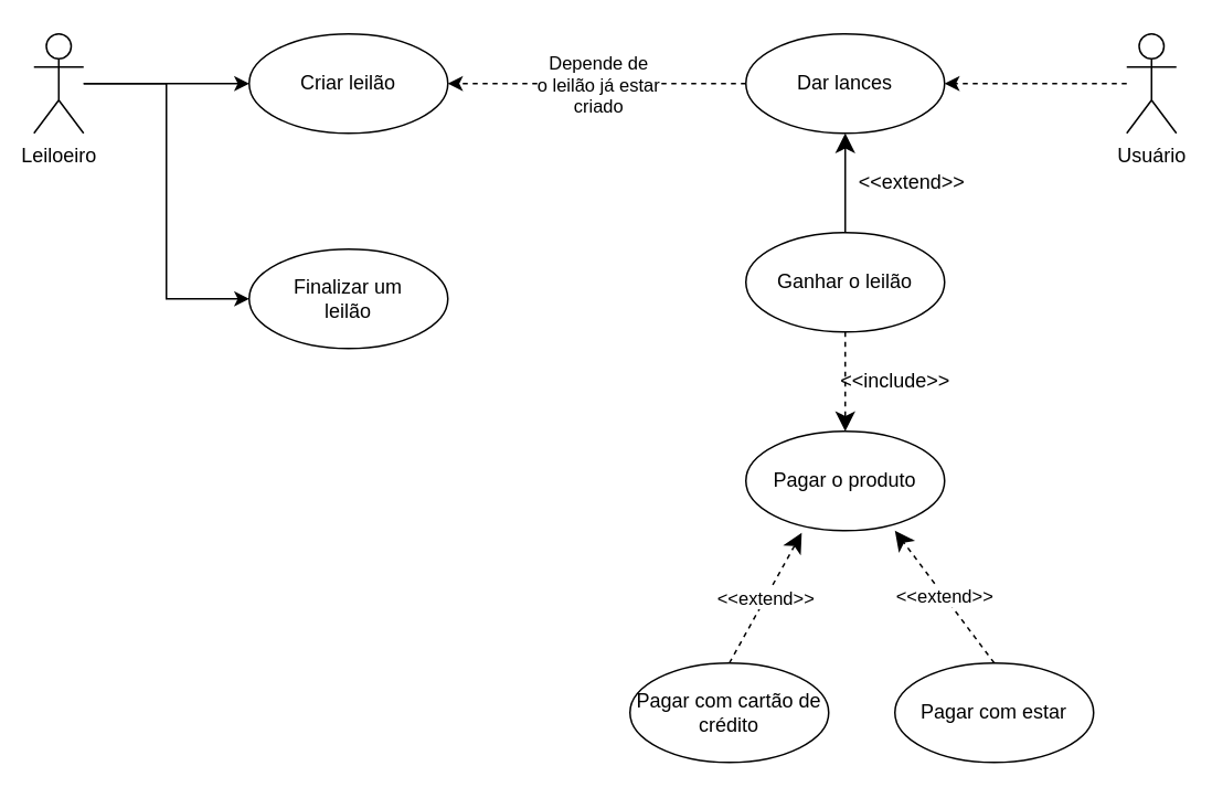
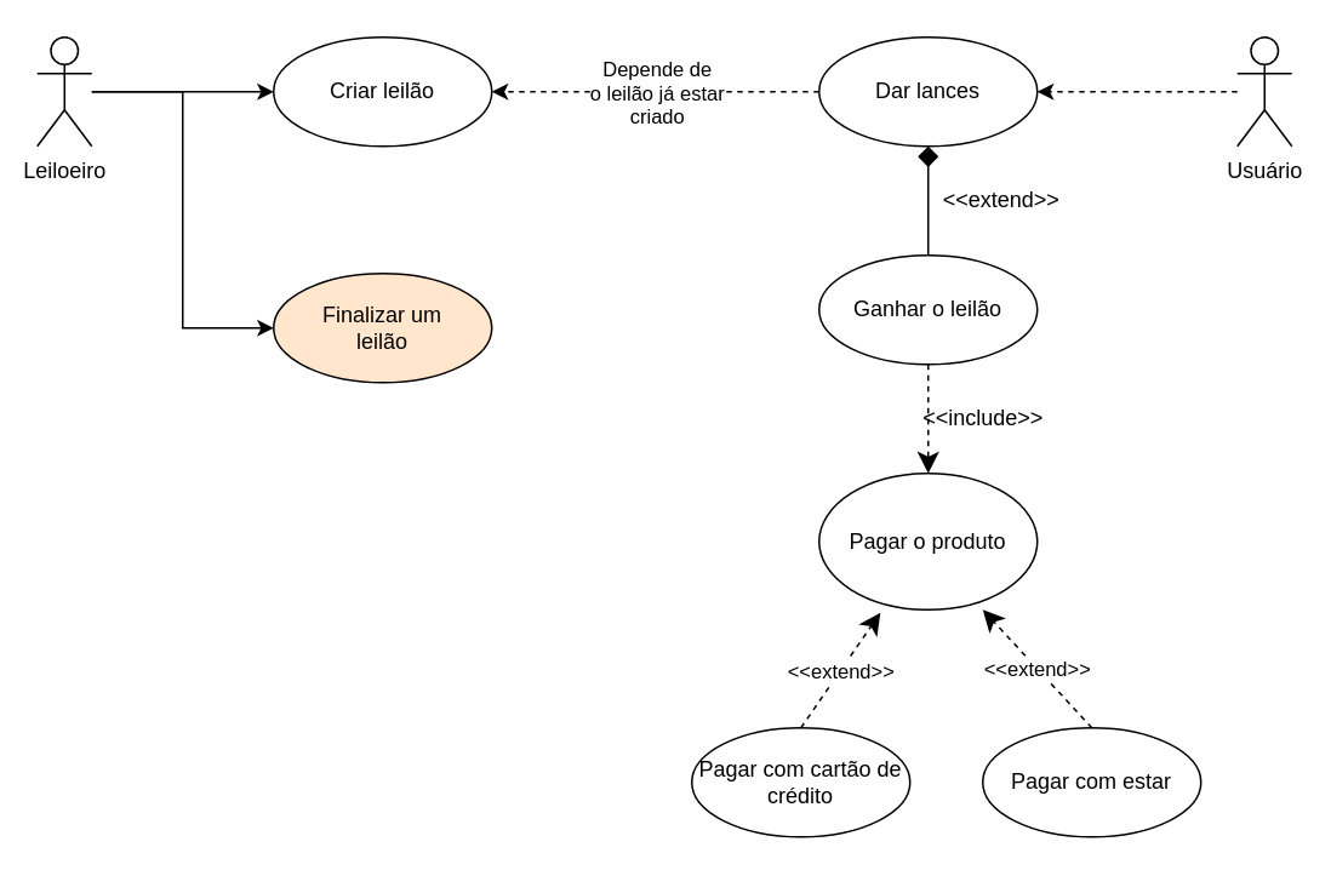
- <mxCell id="11" style="edgeStyle=orthogonalEdgeStyle;rounded=0;orthogonalLoop=1;jettySize=auto;html=1;exitX=0.5;exitY=0;exitDx=0;exitDy=0;entryX=0.5;entryY=1;entryDx=0;entryDy=0;endArrow=classic;endFill=1;endSize=9;" edge="1" parent="1" source="12" target="10"><mxGeometry relative="1" as="geometry" /></mxCell>
+ <mxCell id="11" style="edgeStyle=orthogonalEdgeStyle;rounded=0;orthogonalLoop=1;jettySize=auto;html=1;exitX=0.5;exitY=0;exitDx=0;exitDy=0;entryX=0.5;entryY=1;entryDx=0;entryDy=0;endArrow=diamond;endFill=1;endSize=9;" edge="1" parent="1" source="12" target="10"><mxGeometry relative="1" as="geometry" /></mxCell>
- <mxCell id="19" value="Finalizar um&lt;br&gt;leilão" style="ellipse;whiteSpace=wrap;html=1;" vertex="1" parent="1"><mxGeometry x="150" y="150" width="120" height="60" as="geometry" /></mxCell>
+ <mxCell id="19" value="Finalizar um&lt;br&gt;leilão" style="ellipse;whiteSpace=wrap;html=1;fillColor=#ffe6cc;" vertex="1" parent="1"><mxGeometry x="150" y="150" width="120" height="60" as="geometry" /></mxCell>
- <mxCell id="14" value="Pagar o produto" style="ellipse;whiteSpace=wrap;html=1;" parent="1" vertex="1"><mxGeometry x="450" y="260" width="120" height="60" as="geometry" /></mxCell>
+ <mxCell id="14" value="Pagar o produto" style="ellipse;whiteSpace=wrap;html=1;" parent="1" vertex="1"><mxGeometry x="450" y="260" width="120" height="75" as="geometry" /></mxCell>
